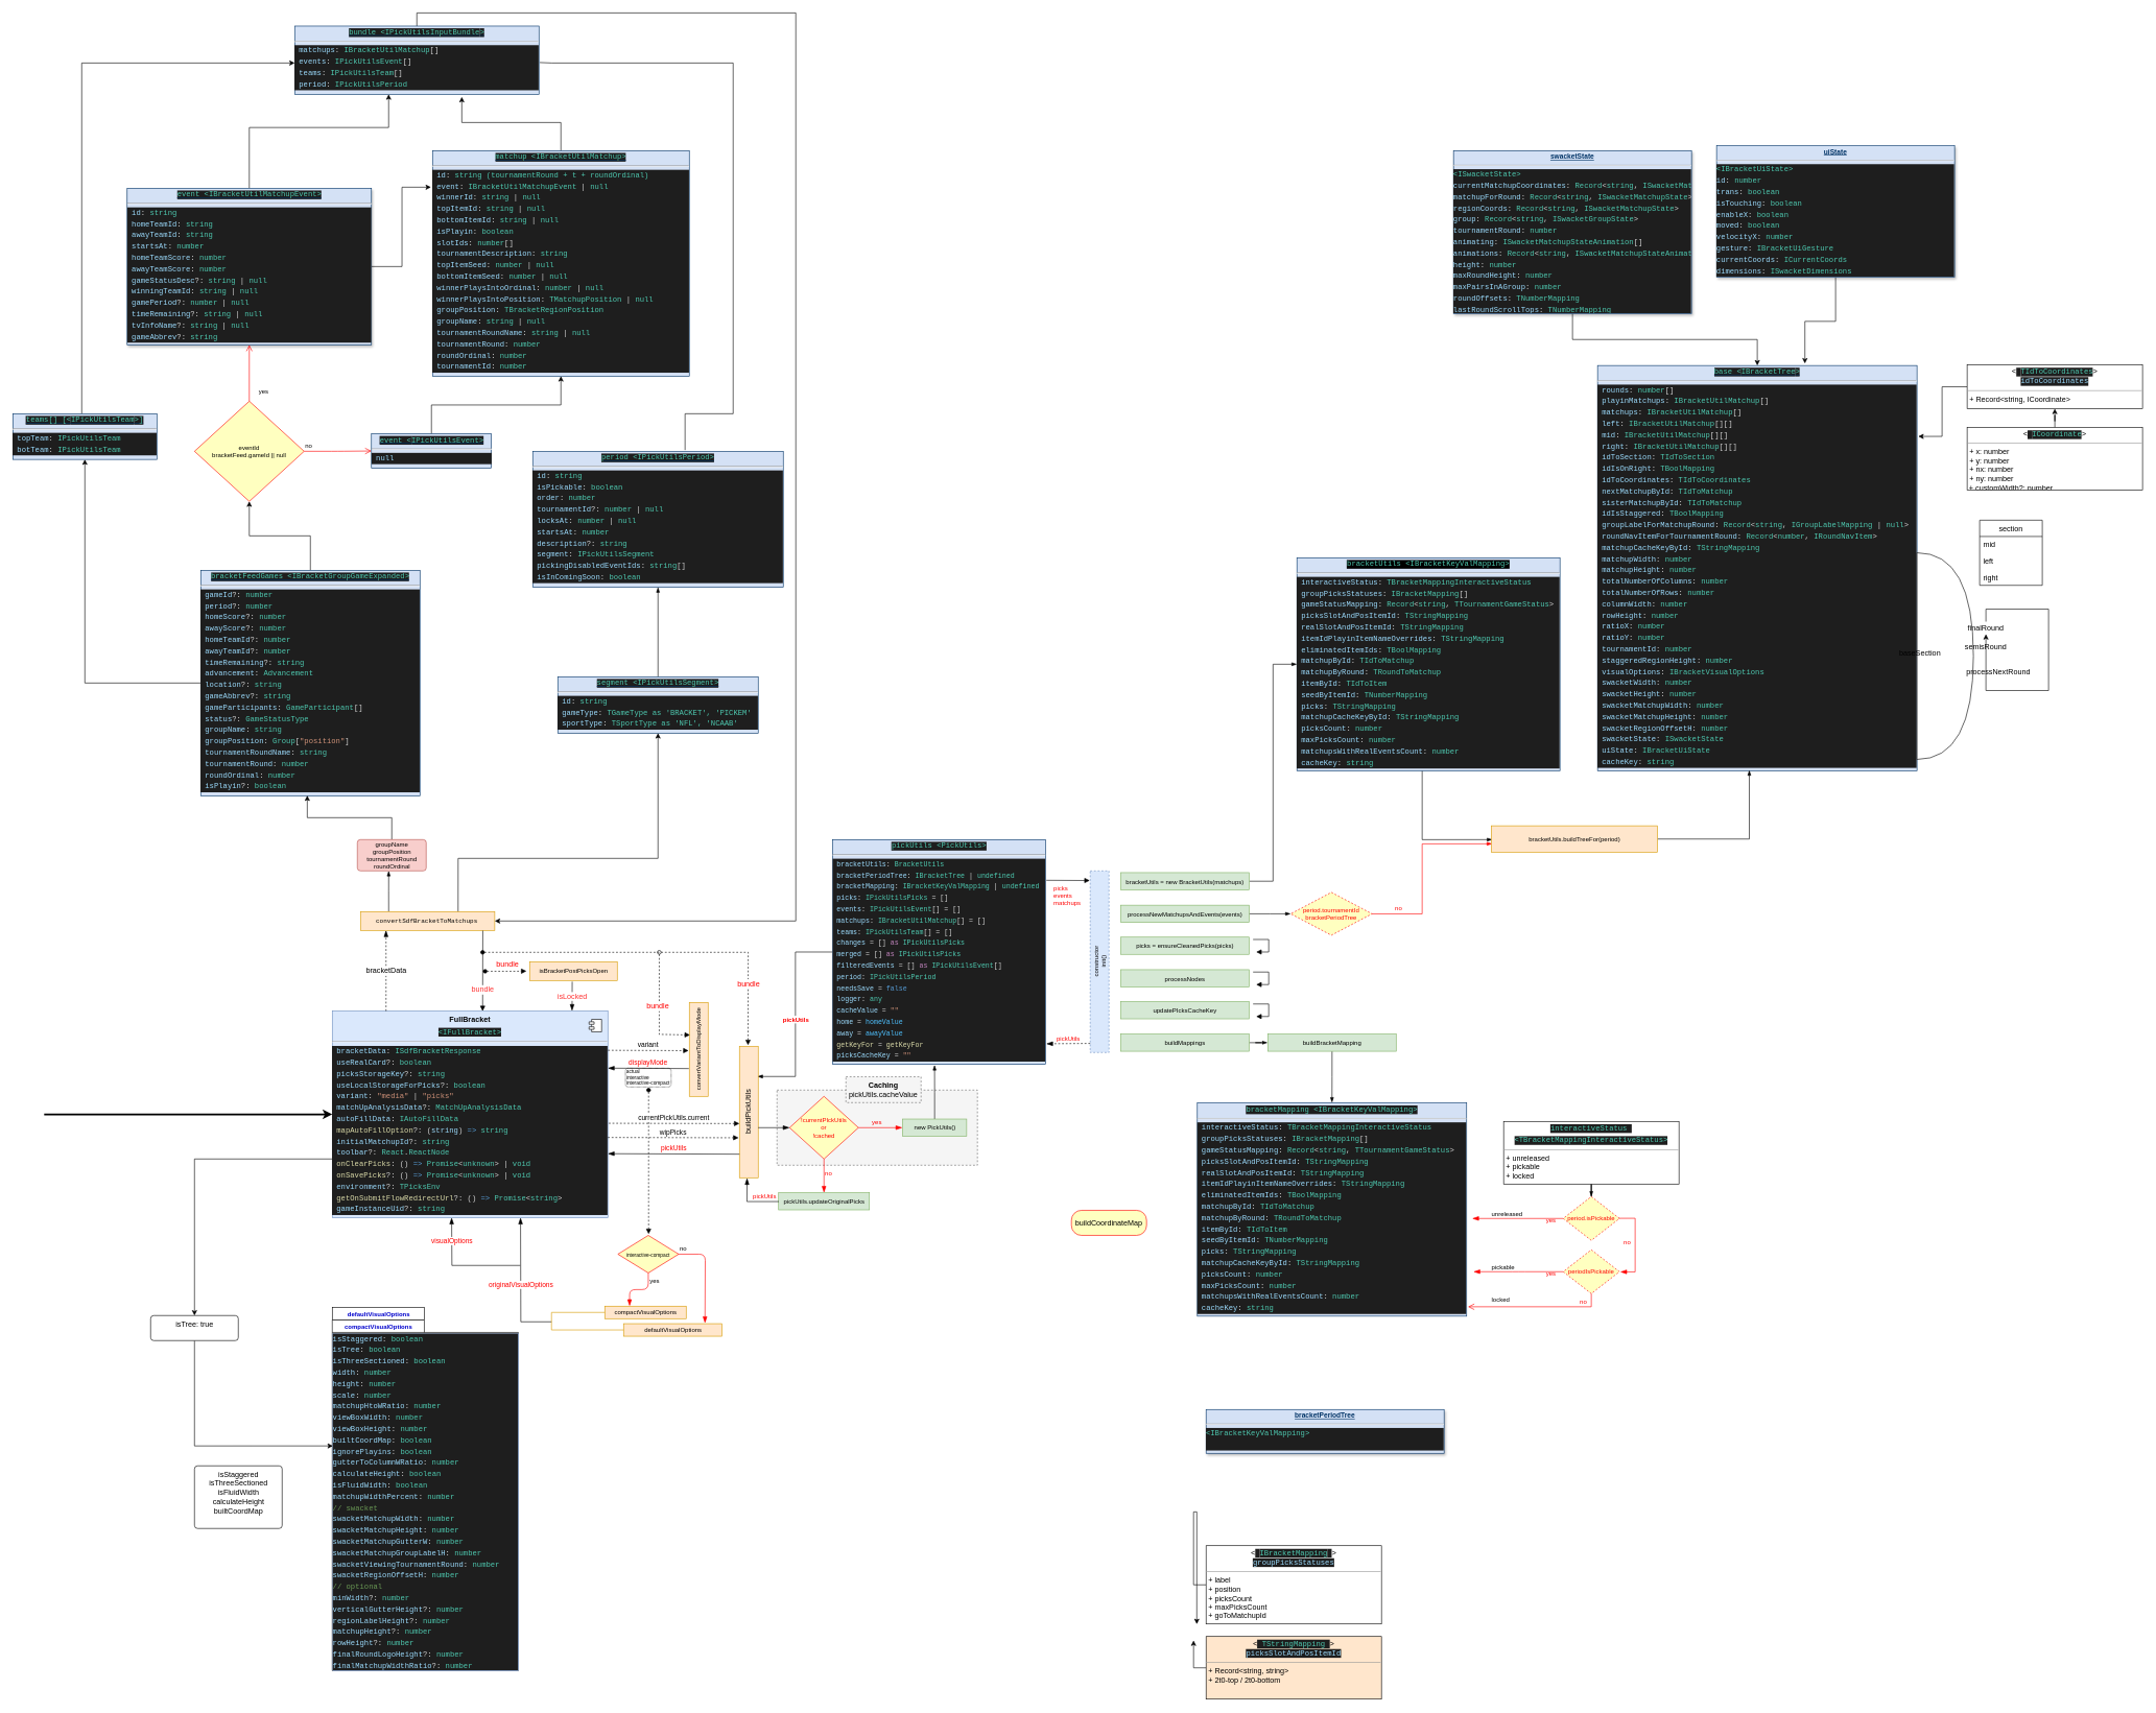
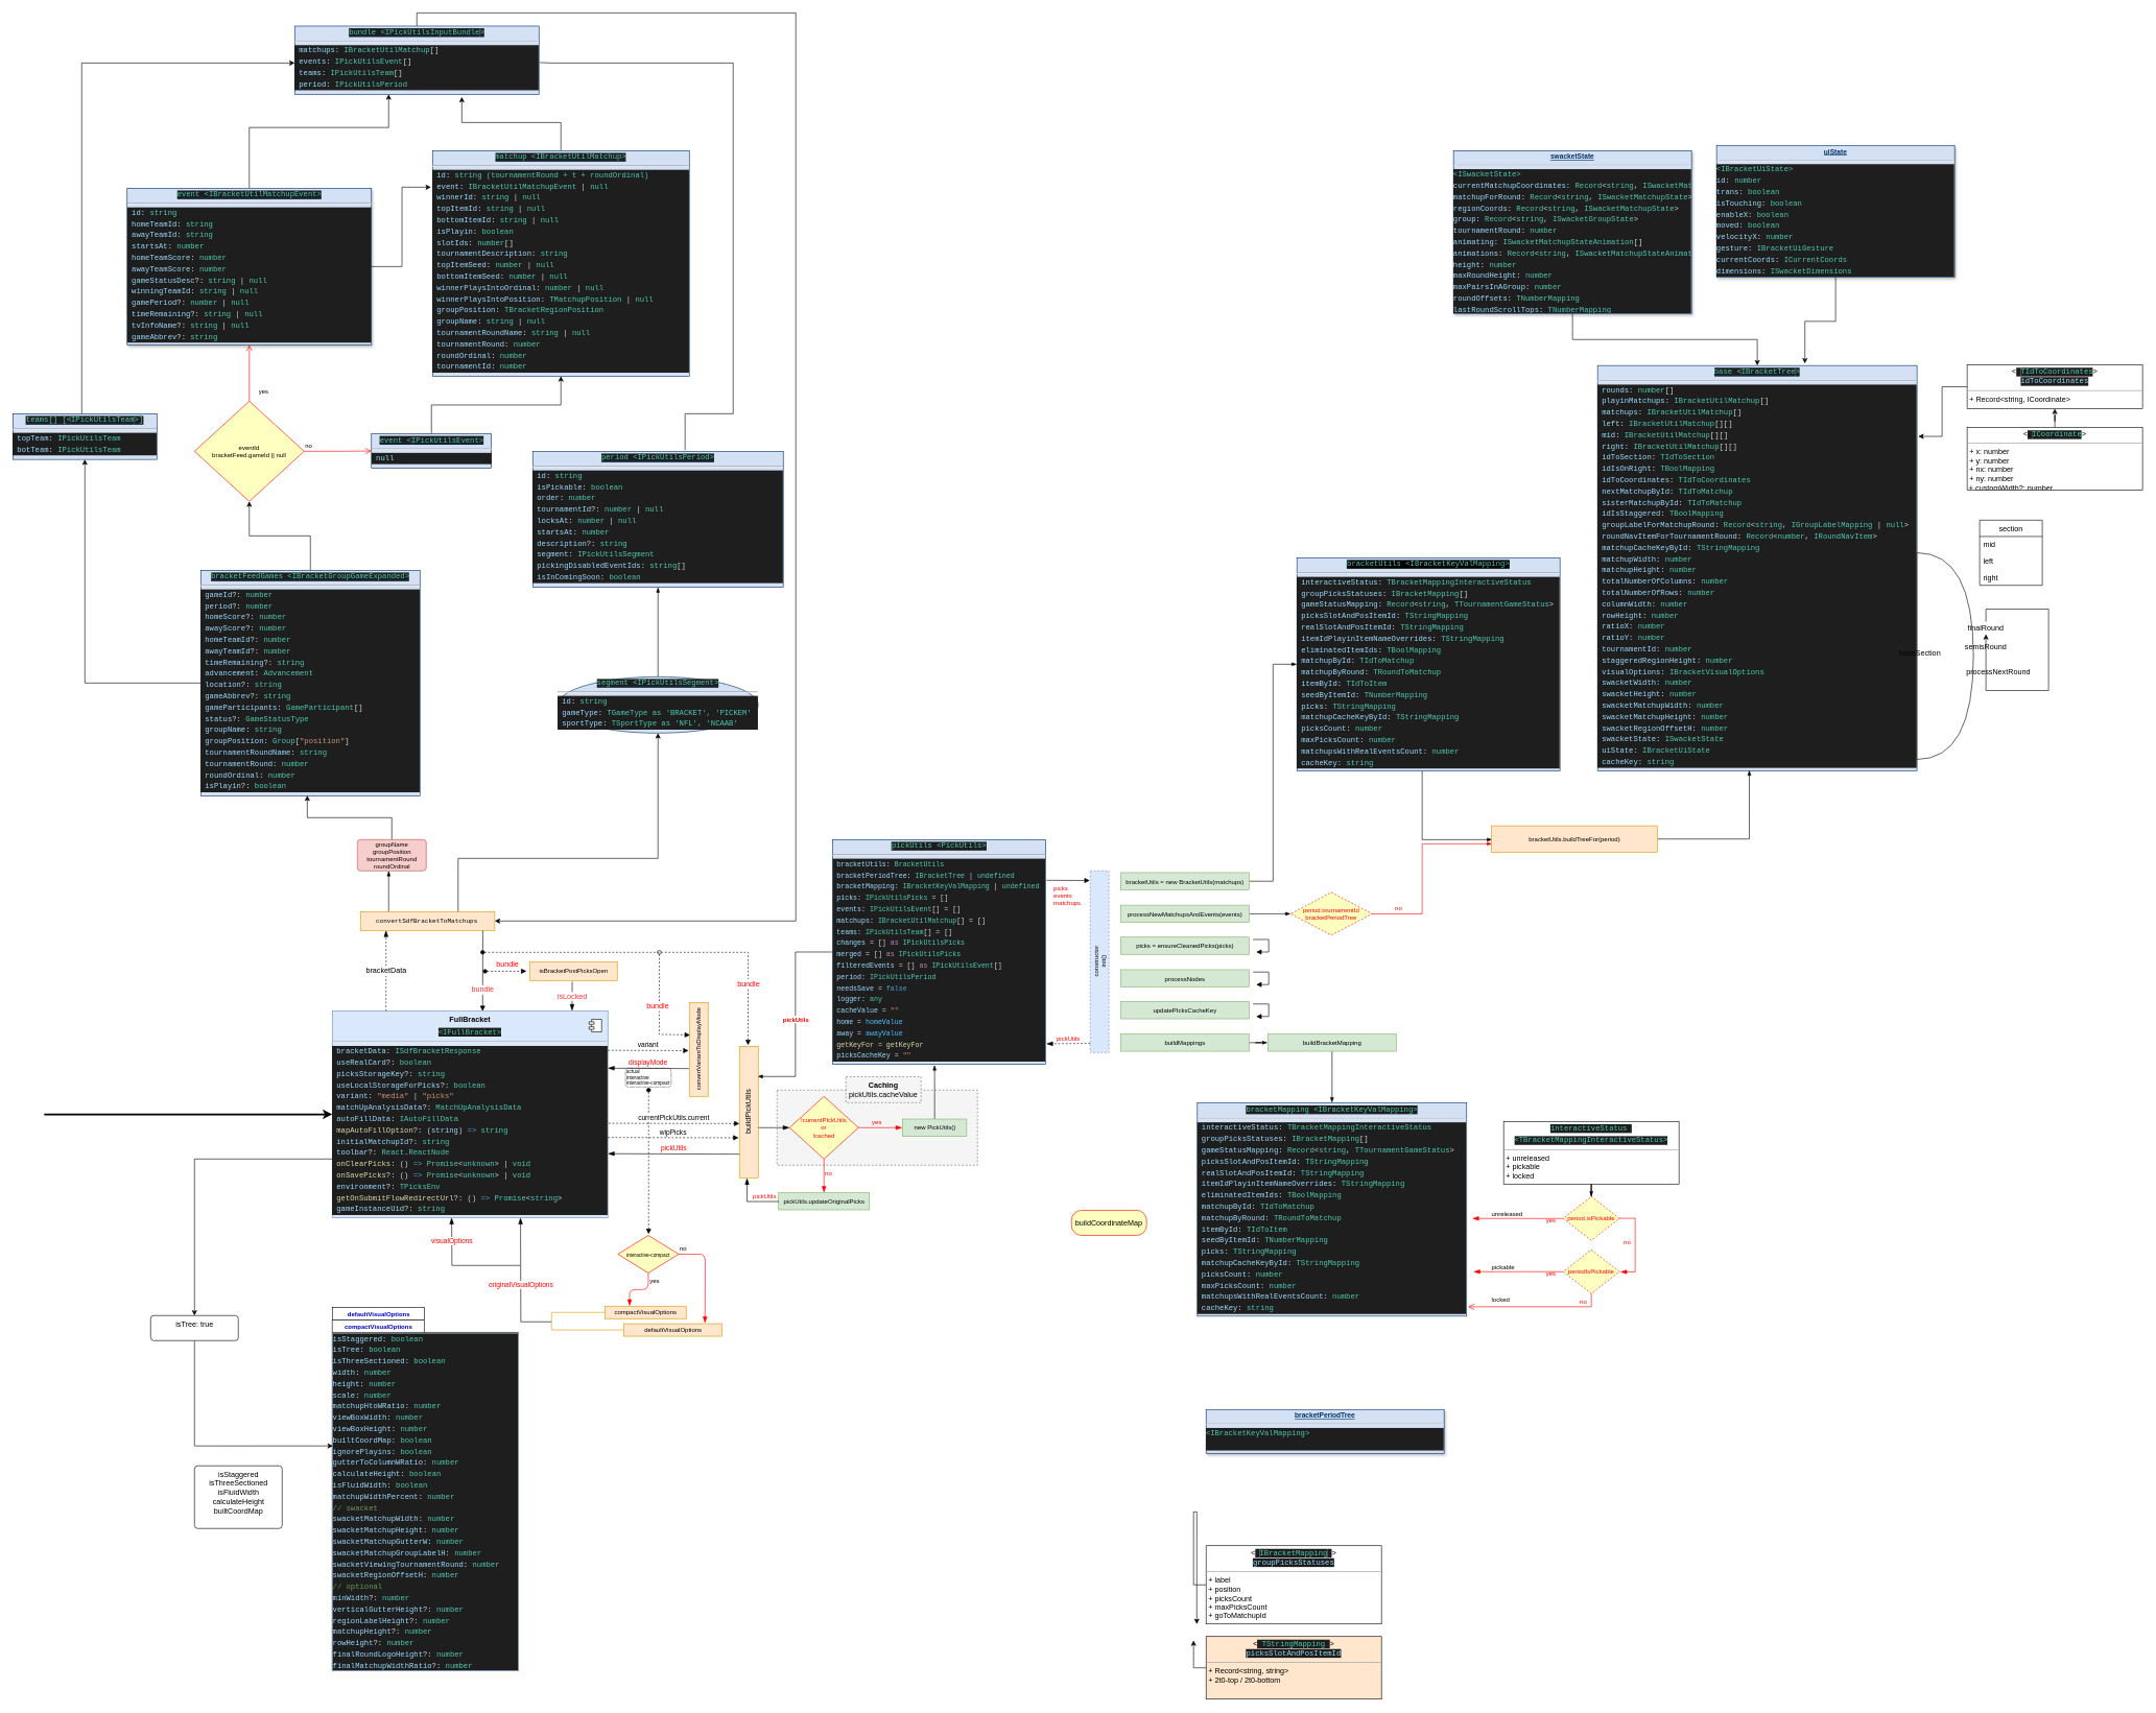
- <mxCell id="13" value="&lt;p style=&quot;margin: 4px 0px 0px ; text-align: center ; text-decoration: underline ; font-size: 11px&quot;&gt;&lt;span style=&quot;background-color: rgb(30 , 30 , 30) ; color: rgb(78 , 201 , 176) ; font-family: &amp;#34;menlo&amp;#34; , &amp;#34;monaco&amp;#34; , &amp;#34;courier new&amp;#34; , monospace ; font-size: 12px ; text-align: left&quot;&gt;segment &amp;lt;IPickUtilsSegment&amp;gt;&lt;/span&gt;&lt;/p&gt;&lt;hr style=&quot;font-size: 11px&quot;&gt;&lt;div style=&quot;background-color: rgb(30 , 30 , 30) ; font-family: &amp;#34;menlo&amp;#34; , &amp;#34;monaco&amp;#34; , &amp;#34;courier new&amp;#34; , monospace ; line-height: 18px ; font-size: 11px&quot;&gt;&lt;div style=&quot;color: rgb(212 , 212 , 212)&quot;&gt;&lt;div style=&quot;font-family: &amp;#34;menlo&amp;#34; , &amp;#34;monaco&amp;#34; , &amp;#34;courier new&amp;#34; , monospace ; font-size: 12px ; line-height: 18px&quot;&gt;&lt;div&gt;&lt;span style=&quot;color: rgb(156 , 220 , 254)&quot;&gt;&amp;nbsp;id&lt;/span&gt;: &lt;span style=&quot;color: rgb(78 , 201 , 176)&quot;&gt;string&lt;/span&gt;&lt;br&gt;&lt;/div&gt;&lt;div&gt;&lt;div style=&quot;font-family: &amp;#34;menlo&amp;#34; , &amp;#34;monaco&amp;#34; , &amp;#34;courier new&amp;#34; , monospace ; line-height: 18px&quot;&gt;&lt;div&gt;&lt;div style=&quot;line-height: 18px&quot;&gt;&lt;div style=&quot;font-family: &amp;#34;menlo&amp;#34; , &amp;#34;monaco&amp;#34; , &amp;#34;courier new&amp;#34; , monospace ; line-height: 18px&quot;&gt;&lt;div&gt;&lt;div style=&quot;font-family: &amp;#34;menlo&amp;#34; , &amp;#34;monaco&amp;#34; , &amp;#34;courier new&amp;#34; , monospace ; line-height: 18px&quot;&gt;&lt;div style=&quot;font-family: &amp;#34;menlo&amp;#34; , &amp;#34;monaco&amp;#34; , &amp;#34;courier new&amp;#34; , monospace ; line-height: 18px&quot;&gt;&lt;div&gt;  &lt;span style=&quot;color: #9cdcfe&quot;&gt;&amp;nbsp;gameType&lt;/span&gt;: &lt;span style=&quot;color: #4ec9b0&quot;&gt;TGameType as 'BRACKET', 'PICKEM'&lt;/span&gt;&lt;/div&gt;&lt;div&gt;  &lt;span style=&quot;color: #9cdcfe&quot;&gt;&amp;nbsp;sportType&lt;/span&gt;: &lt;span style=&quot;color: #4ec9b0&quot;&gt;TSportType as 'NFL', 'NCAAB'&lt;/span&gt;&lt;/div&gt;&lt;div&gt;&lt;/div&gt;&lt;/div&gt;&lt;/div&gt;&lt;/div&gt;&lt;div&gt;&lt;div style=&quot;font-family: &amp;#34;menlo&amp;#34; , &amp;#34;monaco&amp;#34; , &amp;#34;courier new&amp;#34; , monospace ; line-height: 18px&quot;&gt;&lt;div&gt;&lt;/div&gt;&lt;/div&gt;&lt;/div&gt;&lt;div&gt;&lt;/div&gt;&lt;/div&gt;&lt;/div&gt;&lt;/div&gt;&lt;div&gt;&lt;div style=&quot;line-height: 18px&quot;&gt;&lt;div&gt;&lt;/div&gt;&lt;/div&gt;&lt;/div&gt;&lt;div&gt;&lt;/div&gt;&lt;/div&gt;&lt;/div&gt;&lt;/div&gt;&lt;/div&gt;&lt;/div&gt;" style="verticalAlign=top;align=left;overflow=fill;fontSize=12;fontFamily=Helvetica;html=1;strokeColor=#003366;shadow=0;fillColor=#D4E1F5;fontColor=#003366" parent="1" vertex="1"><mxGeometry x="890" y="1080" width="320" height="90" as="geometry" /></mxCell>
+ <mxCell id="13" value="&lt;p style=&quot;margin: 4px 0px 0px ; text-align: center ; text-decoration: underline ; font-size: 11px&quot;&gt;&lt;span style=&quot;background-color: rgb(30 , 30 , 30) ; color: rgb(78 , 201 , 176) ; font-family: &amp;#34;menlo&amp;#34; , &amp;#34;monaco&amp;#34; , &amp;#34;courier new&amp;#34; , monospace ; font-size: 12px ; text-align: left&quot;&gt;segment &amp;lt;IPickUtilsSegment&amp;gt;&lt;/span&gt;&lt;/p&gt;&lt;hr style=&quot;font-size: 11px&quot;&gt;&lt;div style=&quot;background-color: rgb(30 , 30 , 30) ; font-family: &amp;#34;menlo&amp;#34; , &amp;#34;monaco&amp;#34; , &amp;#34;courier new&amp;#34; , monospace ; line-height: 18px ; font-size: 11px&quot;&gt;&lt;div style=&quot;color: rgb(212 , 212 , 212)&quot;&gt;&lt;div style=&quot;font-family: &amp;#34;menlo&amp;#34; , &amp;#34;monaco&amp;#34; , &amp;#34;courier new&amp;#34; , monospace ; font-size: 12px ; line-height: 18px&quot;&gt;&lt;div&gt;&lt;span style=&quot;color: rgb(156 , 220 , 254)&quot;&gt;&amp;nbsp;id&lt;/span&gt;: &lt;span style=&quot;color: rgb(78 , 201 , 176)&quot;&gt;string&lt;/span&gt;&lt;br&gt;&lt;/div&gt;&lt;div&gt;&lt;div style=&quot;font-family: &amp;#34;menlo&amp;#34; , &amp;#34;monaco&amp;#34; , &amp;#34;courier new&amp;#34; , monospace ; line-height: 18px&quot;&gt;&lt;div&gt;&lt;div style=&quot;line-height: 18px&quot;&gt;&lt;div style=&quot;font-family: &amp;#34;menlo&amp;#34; , &amp;#34;monaco&amp;#34; , &amp;#34;courier new&amp;#34; , monospace ; line-height: 18px&quot;&gt;&lt;div&gt;&lt;div style=&quot;font-family: &amp;#34;menlo&amp;#34; , &amp;#34;monaco&amp;#34; , &amp;#34;courier new&amp;#34; , monospace ; line-height: 18px&quot;&gt;&lt;div style=&quot;font-family: &amp;#34;menlo&amp;#34; , &amp;#34;monaco&amp;#34; , &amp;#34;courier new&amp;#34; , monospace ; line-height: 18px&quot;&gt;&lt;div&gt;  &lt;span style=&quot;color: #9cdcfe&quot;&gt;&amp;nbsp;gameType&lt;/span&gt;: &lt;span style=&quot;color: #4ec9b0&quot;&gt;TGameType as 'BRACKET', 'PICKEM'&lt;/span&gt;&lt;/div&gt;&lt;div&gt;  &lt;span style=&quot;color: #9cdcfe&quot;&gt;&amp;nbsp;sportType&lt;/span&gt;: &lt;span style=&quot;color: #4ec9b0&quot;&gt;TSportType as 'NFL', 'NCAAB'&lt;/span&gt;&lt;/div&gt;&lt;div&gt;&lt;/div&gt;&lt;/div&gt;&lt;/div&gt;&lt;/div&gt;&lt;div&gt;&lt;div style=&quot;font-family: &amp;#34;menlo&amp;#34; , &amp;#34;monaco&amp;#34; , &amp;#34;courier new&amp;#34; , monospace ; line-height: 18px&quot;&gt;&lt;div&gt;&lt;/div&gt;&lt;/div&gt;&lt;/div&gt;&lt;div&gt;&lt;/div&gt;&lt;/div&gt;&lt;/div&gt;&lt;/div&gt;&lt;div&gt;&lt;div style=&quot;line-height: 18px&quot;&gt;&lt;div&gt;&lt;/div&gt;&lt;/div&gt;&lt;/div&gt;&lt;div&gt;&lt;/div&gt;&lt;/div&gt;&lt;/div&gt;&lt;/div&gt;&lt;/div&gt;&lt;/div&gt;" style="ellipse;verticalAlign=top;align=left;overflow=fill;fontSize=12;fontFamily=Helvetica;html=1;strokeColor=#003366;shadow=0;fillColor=#D4E1F5;fontColor=#003366;" parent="1" vertex="1"><mxGeometry x="890" y="1080" width="320" height="90" as="geometry" /></mxCell>
